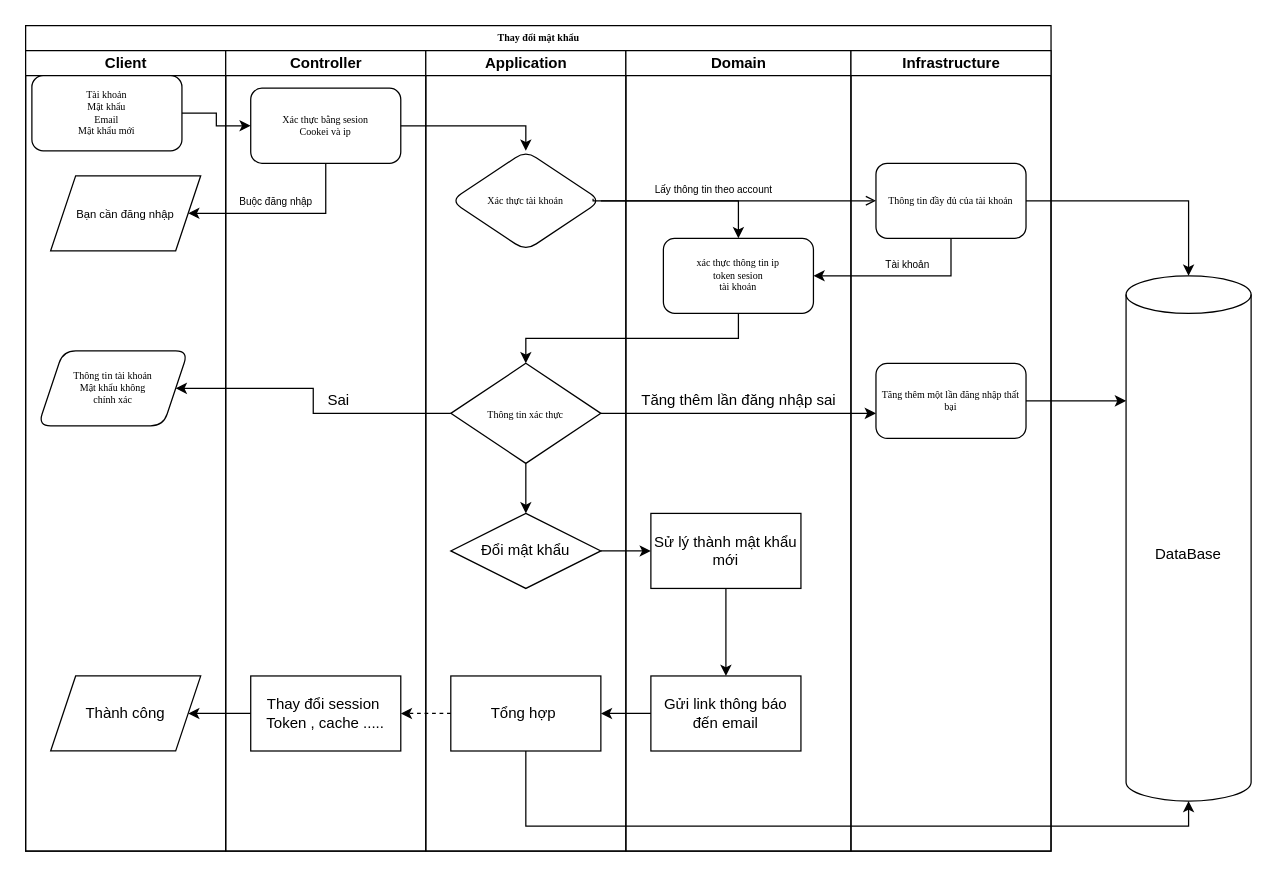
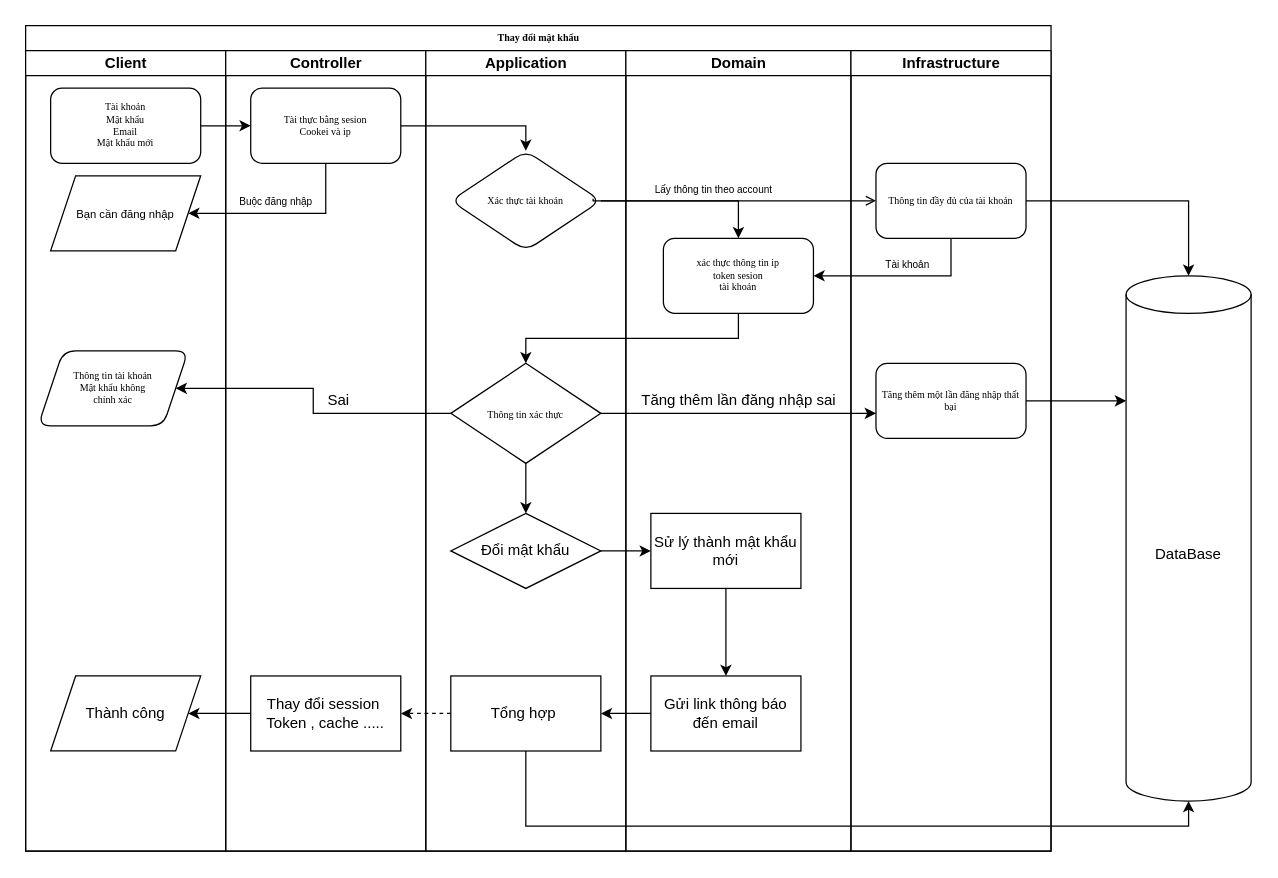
- <mxCell id="4" value="Tài khoản&lt;br&gt;Mật khẩu&lt;br&gt;Email&lt;br&gt;Mật khẩu mới" style="rounded=1;whiteSpace=wrap;html=1;shadow=0;labelBackgroundColor=none;strokeWidth=1;fontFamily=Verdana;fontSize=8;align=center;" parent="3" vertex="1"><mxGeometry x="5" y="20" width="120" height="60" as="geometry" /></mxCell>
+ <mxCell id="4" value="Tài khoản&lt;br&gt;Mật khẩu&lt;br&gt;Email&lt;br&gt;Mật khẩu mới" style="rounded=1;whiteSpace=wrap;html=1;shadow=0;labelBackgroundColor=none;strokeWidth=1;fontFamily=Verdana;fontSize=8;align=center;" parent="3" vertex="1"><mxGeometry x="20" y="30" width="120" height="60" as="geometry" /></mxCell>
- <mxCell id="9" value="Xác thực bằng sesion&lt;br&gt;Cookei và ip" style="whiteSpace=wrap;html=1;rounded=1;shadow=0;fontFamily=Verdana;fontSize=8;strokeWidth=1;" parent="8" vertex="1"><mxGeometry x="20" y="30" width="120" height="60" as="geometry" /></mxCell>
+ <mxCell id="9" value="Tài thực bằng sesion&lt;br&gt;Cookei và ip" style="whiteSpace=wrap;html=1;rounded=1;shadow=0;fontFamily=Verdana;fontSize=8;strokeWidth=1;" parent="8" vertex="1"><mxGeometry x="20" y="30" width="120" height="60" as="geometry" /></mxCell>
